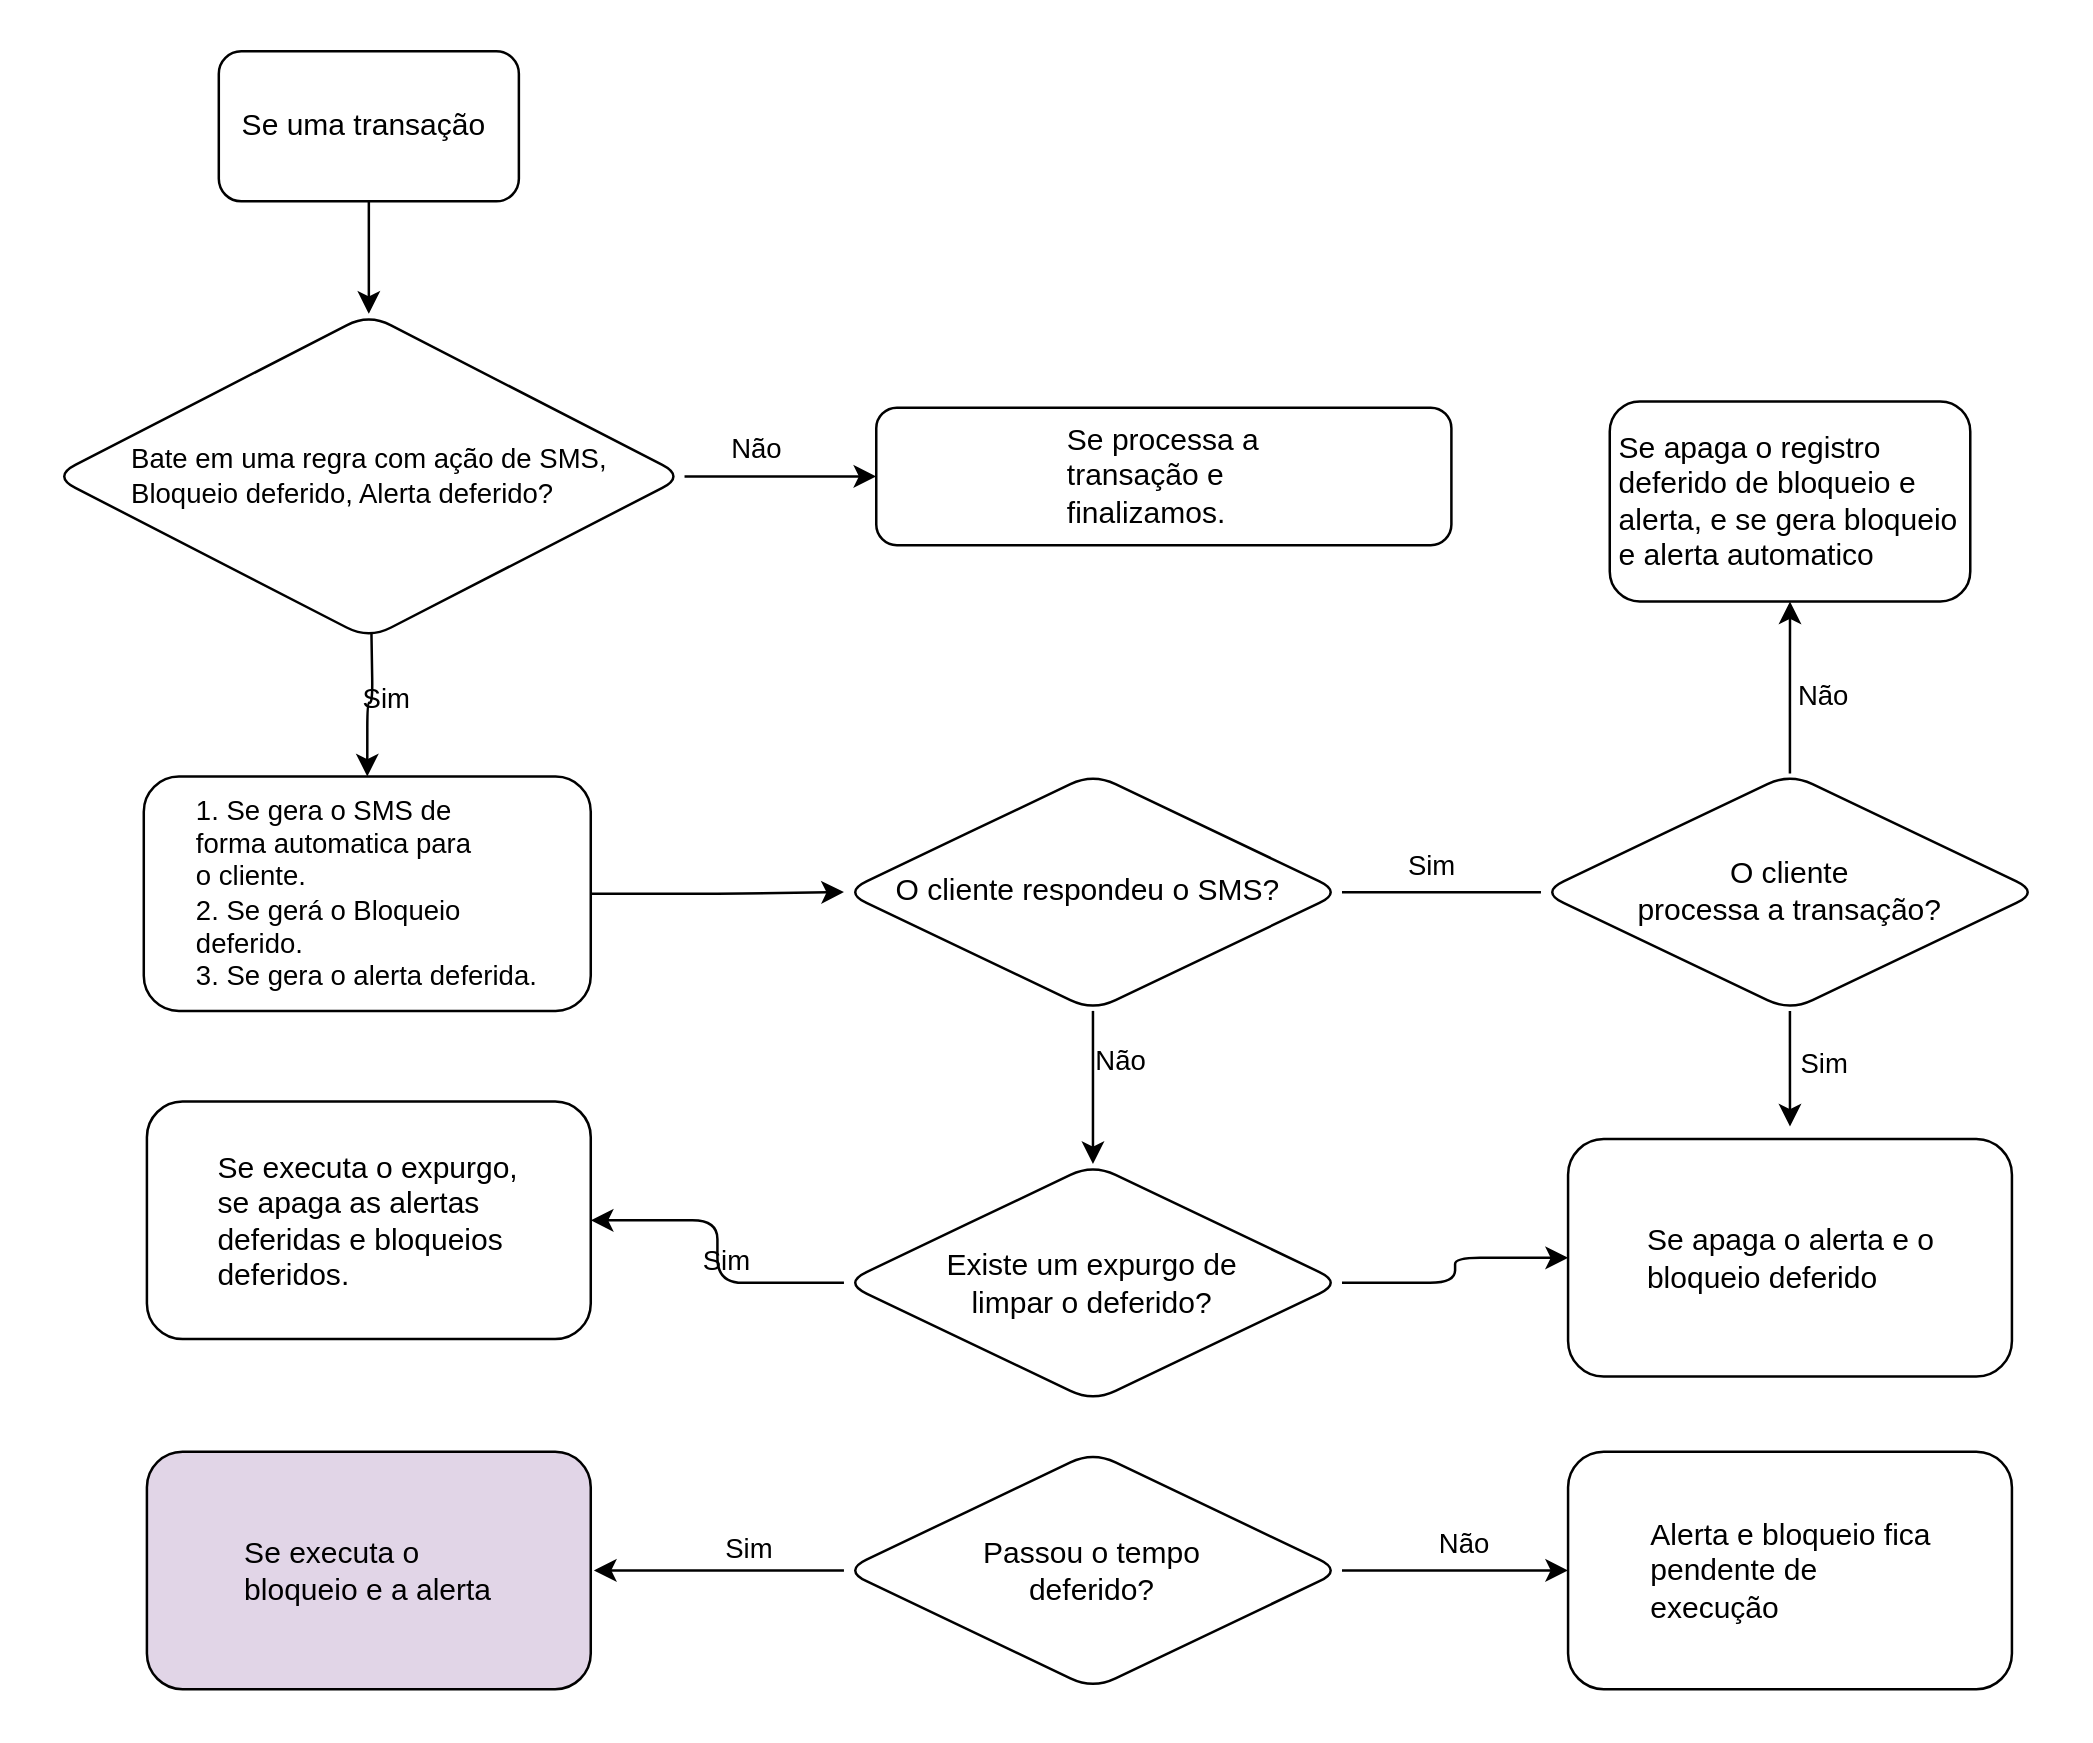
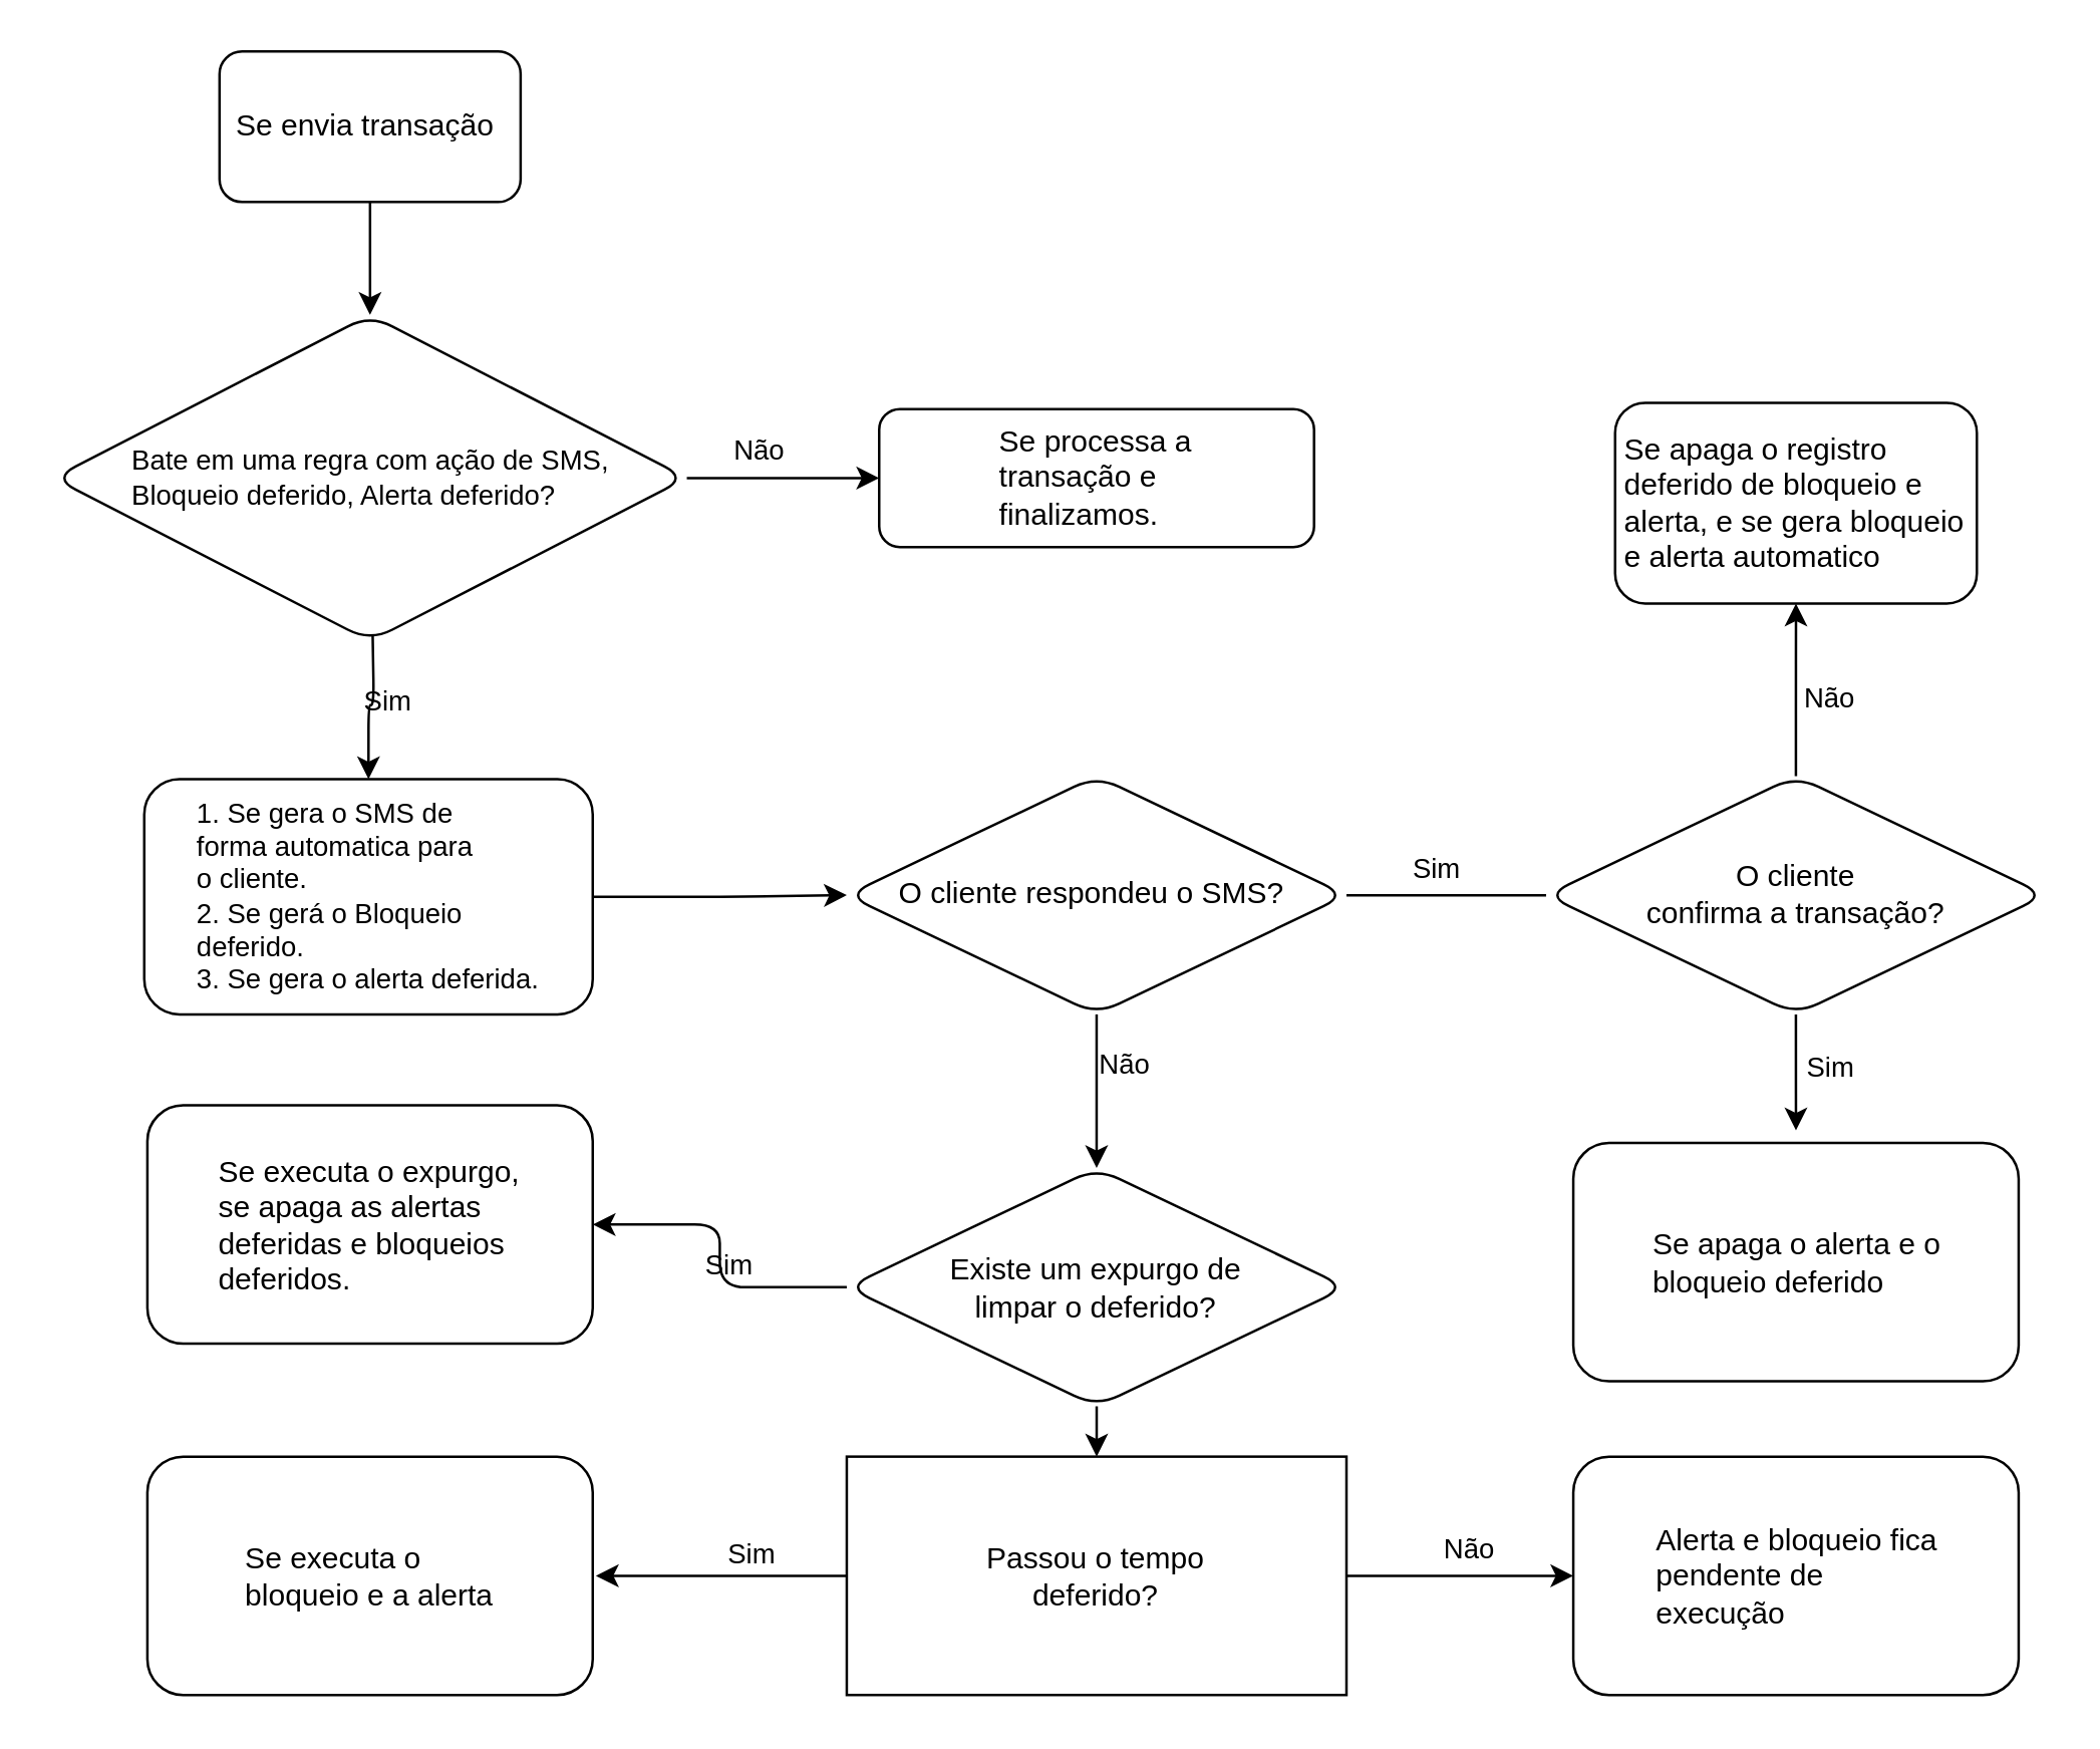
- <mxCell id="3" value="&lt;font style=&quot;font-size: 12px;&quot;&gt;Se uma transação&amp;nbsp;&lt;/font&gt;" style="rounded=1;whiteSpace=wrap;html=1;labelBackgroundColor=none;" vertex="1" parent="1"><mxGeometry x="87" y="20" width="120" height="60" as="geometry" /></mxCell>
+ <mxCell id="3" value="&lt;font style=&quot;font-size: 12px;&quot;&gt;Se envia transação&amp;nbsp;&lt;/font&gt;" style="rounded=1;whiteSpace=wrap;html=1;labelBackgroundColor=none;" vertex="1" parent="1"><mxGeometry x="87" y="20" width="120" height="60" as="geometry" /></mxCell>
- <mxCell id="11" value="&lt;div style=&quot;text-align: justify;&quot;&gt;&lt;span style=&quot;background-color: initial;&quot;&gt;Se processa a&lt;/span&gt;&lt;/div&gt;&lt;div style=&quot;text-align: justify;&quot;&gt;&lt;span style=&quot;background-color: initial;&quot;&gt;transação e&lt;/span&gt;&lt;/div&gt;&lt;div style=&quot;text-align: justify;&quot;&gt;&lt;span style=&quot;background-color: initial;&quot;&gt;finalizamos.&lt;/span&gt;&lt;/div&gt;" style="rounded=1;whiteSpace=wrap;html=1;labelBackgroundColor=none;" vertex="1" parent="1"><mxGeometry x="349.92" y="162.5" width="230" height="55" as="geometry" /></mxCell>
+ <mxCell id="11" value="&lt;div style=&quot;text-align: justify;&quot;&gt;&lt;span style=&quot;background-color: initial;&quot;&gt;Se processa a&lt;/span&gt;&lt;/div&gt;&lt;div style=&quot;text-align: justify;&quot;&gt;&lt;span style=&quot;background-color: initial;&quot;&gt;transação e&lt;/span&gt;&lt;/div&gt;&lt;div style=&quot;text-align: justify;&quot;&gt;&lt;span style=&quot;background-color: initial;&quot;&gt;finalizamos.&lt;/span&gt;&lt;/div&gt;" style="rounded=1;whiteSpace=wrap;html=1;labelBackgroundColor=none;" vertex="1" parent="1"><mxGeometry x="349.92" y="162.5" width="173.34" height="55" as="geometry" /></mxCell>
- <mxCell id="16" value="O cliente&lt;br/&gt;processa a transação?" style="rhombus;whiteSpace=wrap;html=1;rounded=1;labelBackgroundColor=none;" vertex="1" parent="1"><mxGeometry x="615.74" y="308.75" width="199.17" height="95" as="geometry" /></mxCell>
+ <mxCell id="16" value="O cliente&lt;br/&gt;confirma a transação?" style="rhombus;whiteSpace=wrap;html=1;rounded=1;labelBackgroundColor=none;" vertex="1" parent="1"><mxGeometry x="615.74" y="308.75" width="199.17" height="95" as="geometry" /></mxCell>
- <mxCell id="18" value="" style="edgeStyle=orthogonalEdgeStyle;rounded=1;orthogonalLoop=1;jettySize=auto;html=1;labelBackgroundColor=none;fontColor=default;" edge="1" parent="1" source="21" target="33"><mxGeometry relative="1" as="geometry" /></mxCell>
+ <mxCell id="18" value="" style="edgeStyle=orthogonalEdgeStyle;rounded=1;orthogonalLoop=1;jettySize=auto;html=1;labelBackgroundColor=none;fontColor=default;" edge="1" parent="1" source="21" target="26"><mxGeometry relative="1" as="geometry" /></mxCell>
- <mxCell id="35" value="&lt;div style=&quot;text-align: justify;&quot;&gt;Se executa o&lt;br/&gt;bloqueio e a alerta&lt;/div&gt;" style="rounded=1;whiteSpace=wrap;html=1;labelBackgroundColor=none;fillColor=#e1d5e7;" vertex="1" parent="1"><mxGeometry x="58.25" y="580" width="177.5" height="95" as="geometry" /></mxCell>
+ <mxCell id="35" value="&lt;div style=&quot;text-align: justify;&quot;&gt;Se executa o&lt;br/&gt;bloqueio e a alerta&lt;/div&gt;" style="rounded=1;whiteSpace=wrap;html=1;labelBackgroundColor=none;" vertex="1" parent="1"><mxGeometry x="58.25" y="580" width="177.5" height="95" as="geometry" /></mxCell>
- <mxCell id="26" value="Passou o tempo&lt;br&gt;deferido?" style="rhombus;whiteSpace=wrap;html=1;rounded=1;labelBackgroundColor=none;" vertex="1" parent="1"><mxGeometry x="337" y="580" width="199.17" height="95" as="geometry" /></mxCell>
+ <mxCell id="26" value="Passou o tempo&lt;br&gt;deferido?" style="whiteSpace=wrap;html=1;labelBackgroundColor=none;rounded=0;" vertex="1" parent="1"><mxGeometry x="337" y="580" width="199.17" height="95" as="geometry" /></mxCell>
